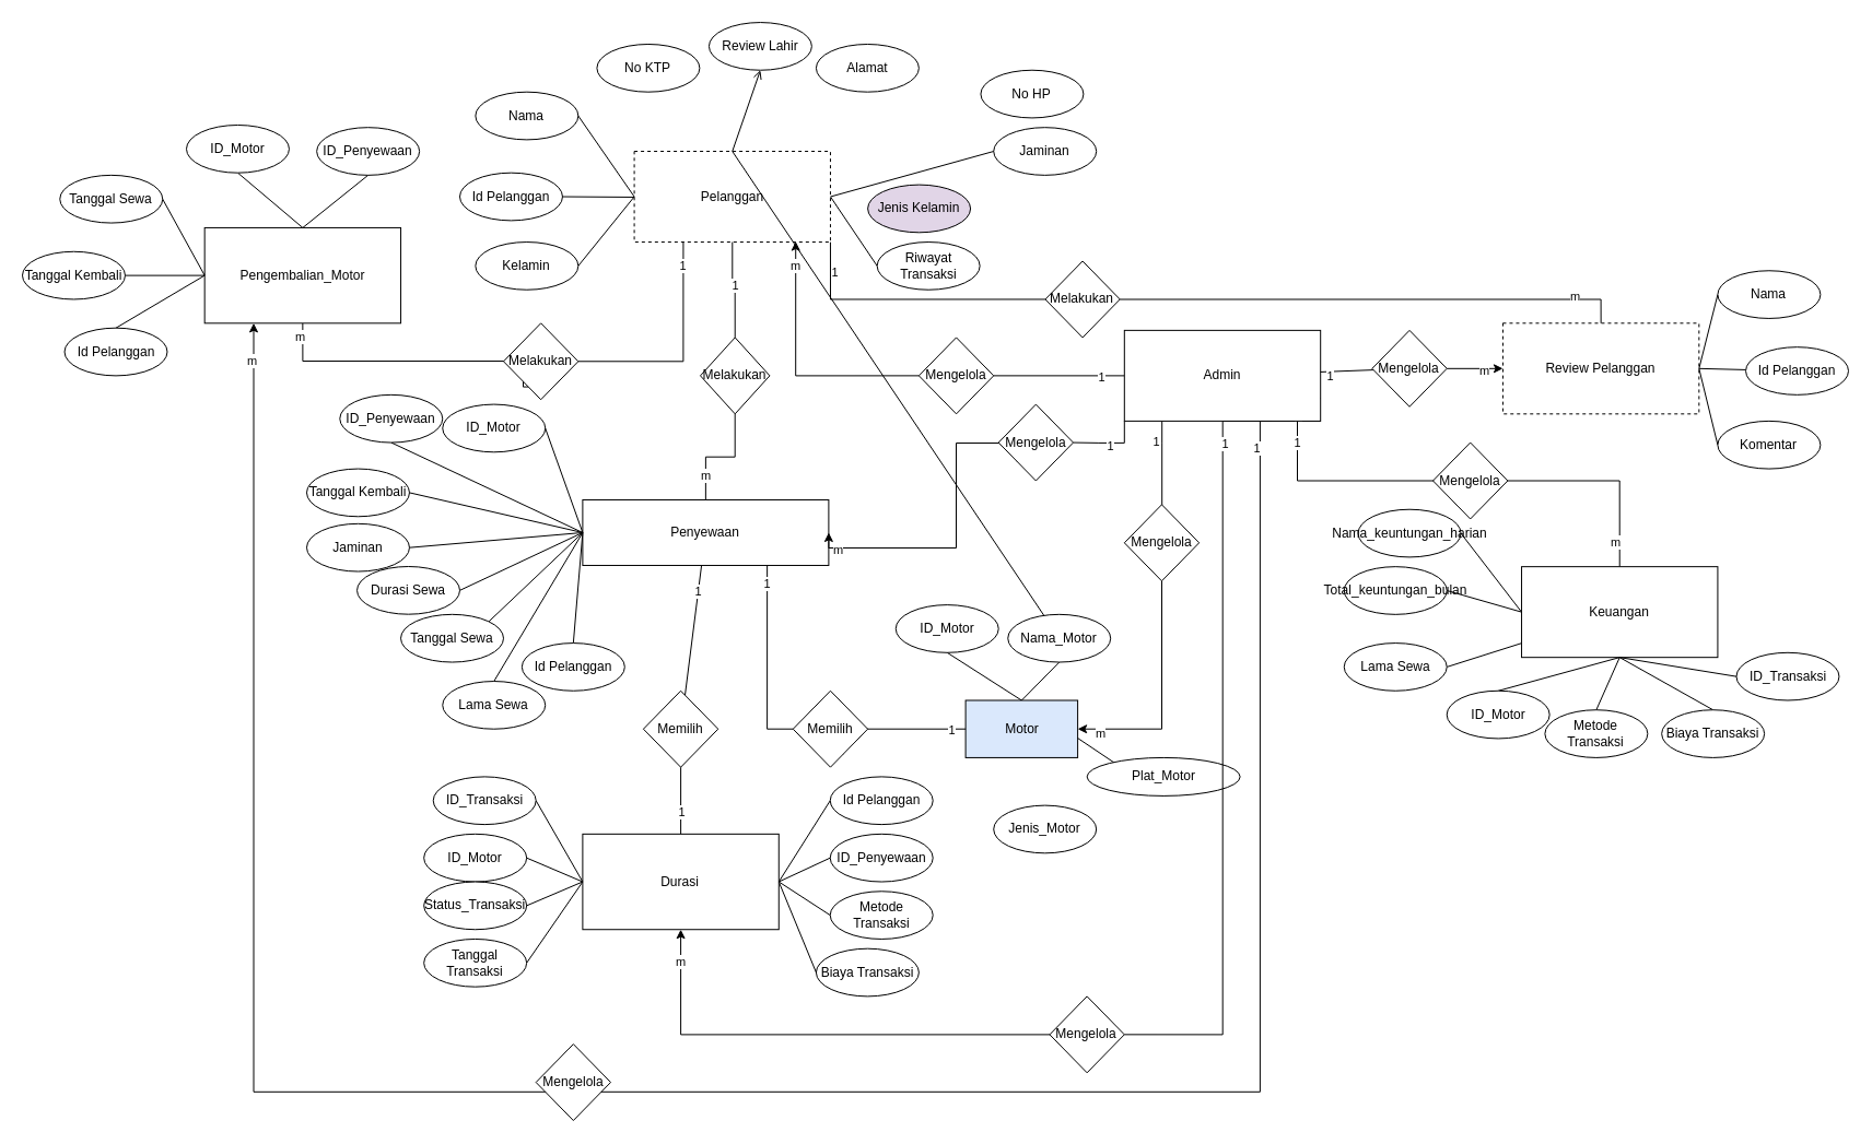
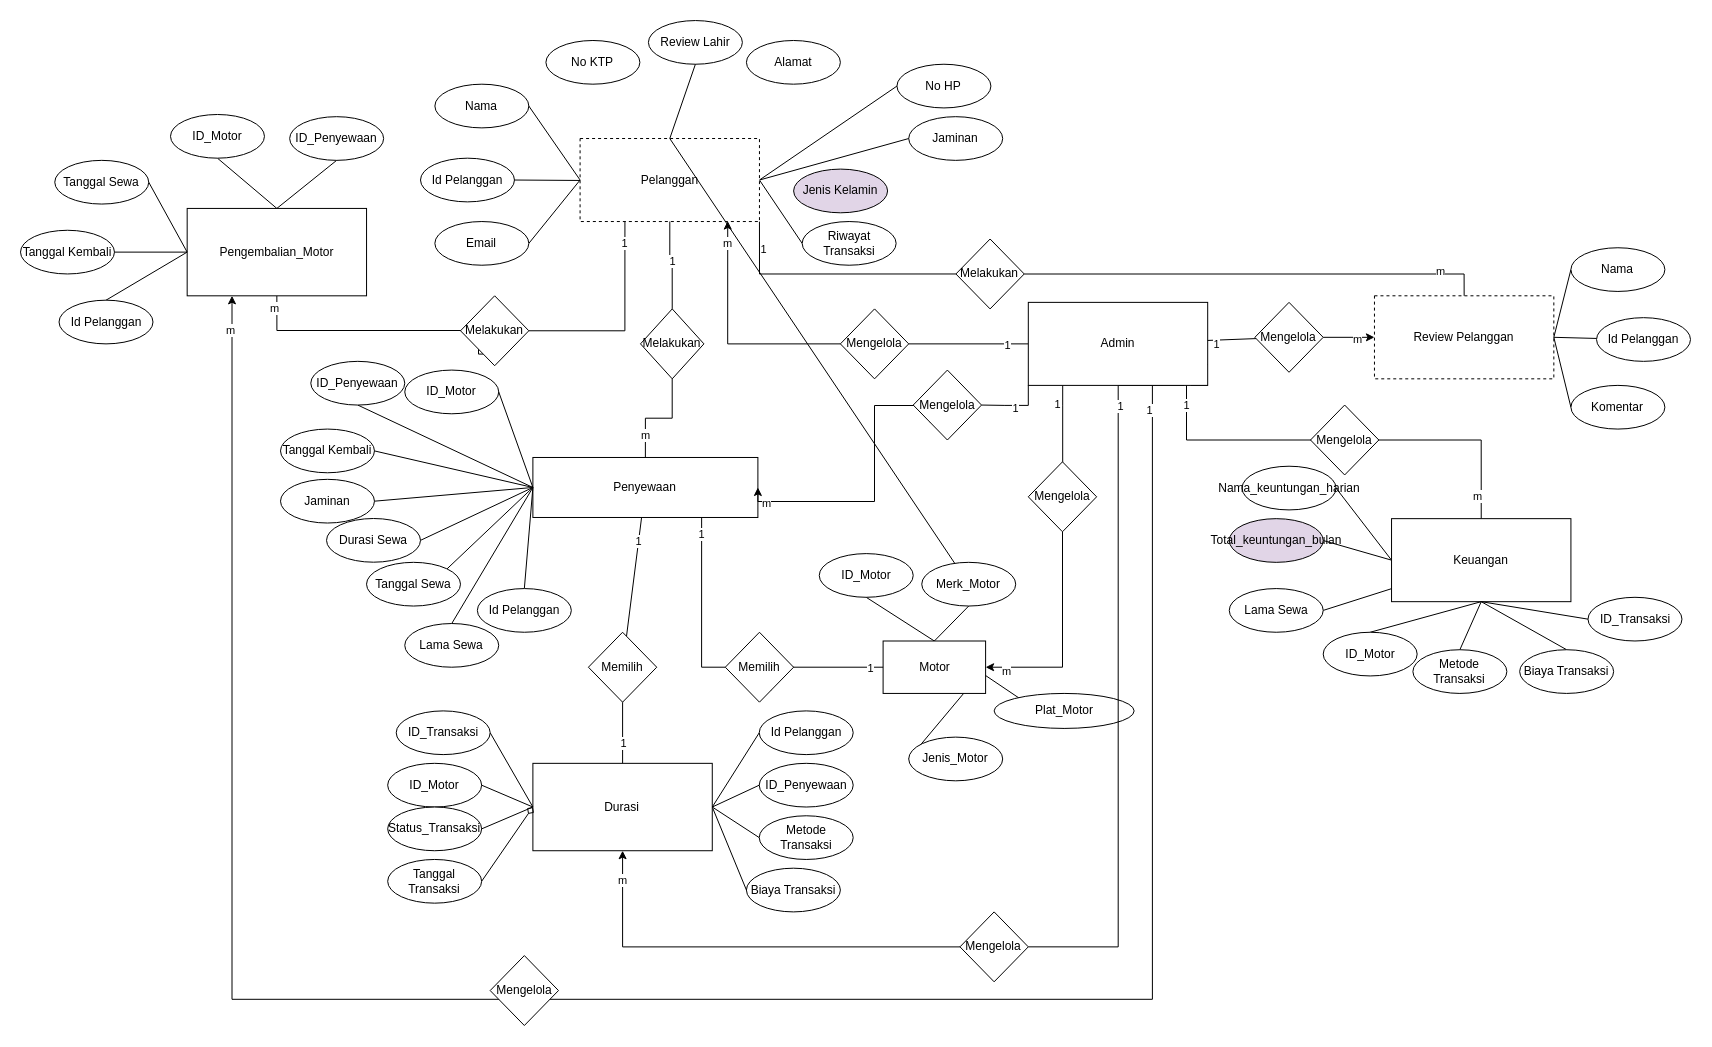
- <mxCell id="158" style="rounded=0;orthogonalLoop=1;jettySize=auto;html=1;exitX=0.5;exitY=0;exitDx=0;exitDy=0;entryX=0.5;entryY=1;entryDx=0;entryDy=0;endArrow=open;endFill=0;" edge="1" parent="1" source="9" target="157"><mxGeometry relative="1" as="geometry" /></mxCell>
+ <mxCell id="158" style="rounded=0;orthogonalLoop=1;jettySize=auto;html=1;exitX=0.5;exitY=0;exitDx=0;exitDy=0;entryX=0.5;entryY=1;entryDx=0;entryDy=0;endArrow=none;endFill=0;" edge="1" parent="1" source="9" target="157"><mxGeometry relative="1" as="geometry" /></mxCell>
+ <mxCell id="3" style="rounded=0;orthogonalLoop=1;jettySize=auto;html=1;entryX=0;entryY=0.5;entryDx=0;entryDy=0;endArrow=none;endFill=0;exitX=1;exitY=0.5;exitDx=0;exitDy=0;" edge="1" parent="2" source="9" target="16"><mxGeometry relative="1" as="geometry" /></mxCell>
- <mxCell id="19" value="Kelamin" style="ellipse;whiteSpace=wrap;html=1;" vertex="1" parent="2"><mxGeometry x="384.372" y="166.035" width="93.958" height="43.694" as="geometry" /></mxCell>
+ <mxCell id="19" value="Email" style="ellipse;whiteSpace=wrap;html=1;" vertex="1" parent="2"><mxGeometry x="384.372" y="166.035" width="93.958" height="43.694" as="geometry" /></mxCell>
- <mxCell id="132" value="Total_keuntungan_bulan" style="ellipse;whiteSpace=wrap;html=1;" vertex="1" parent="2"><mxGeometry x="1178.75" y="463.153" width="93.958" height="43.694" as="geometry" /></mxCell>
+ <mxCell id="132" value="Total_keuntungan_bulan" style="ellipse;whiteSpace=wrap;html=1;fillColor=#e1d5e7;" vertex="1" parent="2"><mxGeometry x="1178.75" y="463.153" width="93.958" height="43.694" as="geometry" /></mxCell>
- <mxCell id="47" value="Nama_Motor" style="ellipse;whiteSpace=wrap;html=1;" vertex="1" parent="2"><mxGeometry x="871.25" y="506.847" width="93.958" height="43.694" as="geometry" /></mxCell>
+ <mxCell id="47" value="Merk_Motor" style="ellipse;whiteSpace=wrap;html=1;" vertex="1" parent="2"><mxGeometry x="871.25" y="506.847" width="93.958" height="43.694" as="geometry" /></mxCell>
- <mxCell id="39" value="Motor" style="rounded=0;whiteSpace=wrap;html=1;fillColor=#dae8fc;" vertex="1" parent="2"><mxGeometry x="832.599" y="585.495" width="102.5" height="52.432" as="geometry" /></mxCell>
+ <mxCell id="39" value="Motor" style="rounded=0;whiteSpace=wrap;html=1;" vertex="1" parent="2"><mxGeometry x="832.599" y="585.495" width="102.5" height="52.432" as="geometry" /></mxCell>
+ <mxCell id="38" style="rounded=0;orthogonalLoop=1;jettySize=auto;html=1;exitX=1;exitY=0.5;exitDx=0;exitDy=0;entryX=0;entryY=0.5;entryDx=0;entryDy=0;endArrow=none;endFill=0;" edge="1" parent="2" source="39" target="49"><mxGeometry relative="1" as="geometry"><mxPoint x="1003.432" y="616.081" as="targetPoint" /></mxGeometry></mxCell>
- <mxCell id="75" style="rounded=0;orthogonalLoop=1;jettySize=auto;html=1;exitX=1;exitY=0.5;exitDx=0;exitDy=0;entryX=0;entryY=0.5;entryDx=0;entryDy=0;endArrow=none;endFill=0;" edge="1" parent="2" source="76" target="63"><mxGeometry relative="1" as="geometry" /></mxCell>
+ <mxCell id="75" style="rounded=0;orthogonalLoop=1;jettySize=auto;html=1;exitX=1;exitY=0.5;exitDx=0;exitDy=0;entryX=0;entryY=0.5;entryDx=0;entryDy=0;endArrow=diamond;endFill=0;" edge="1" parent="2" source="76" target="63"><mxGeometry relative="1" as="geometry" /></mxCell>
